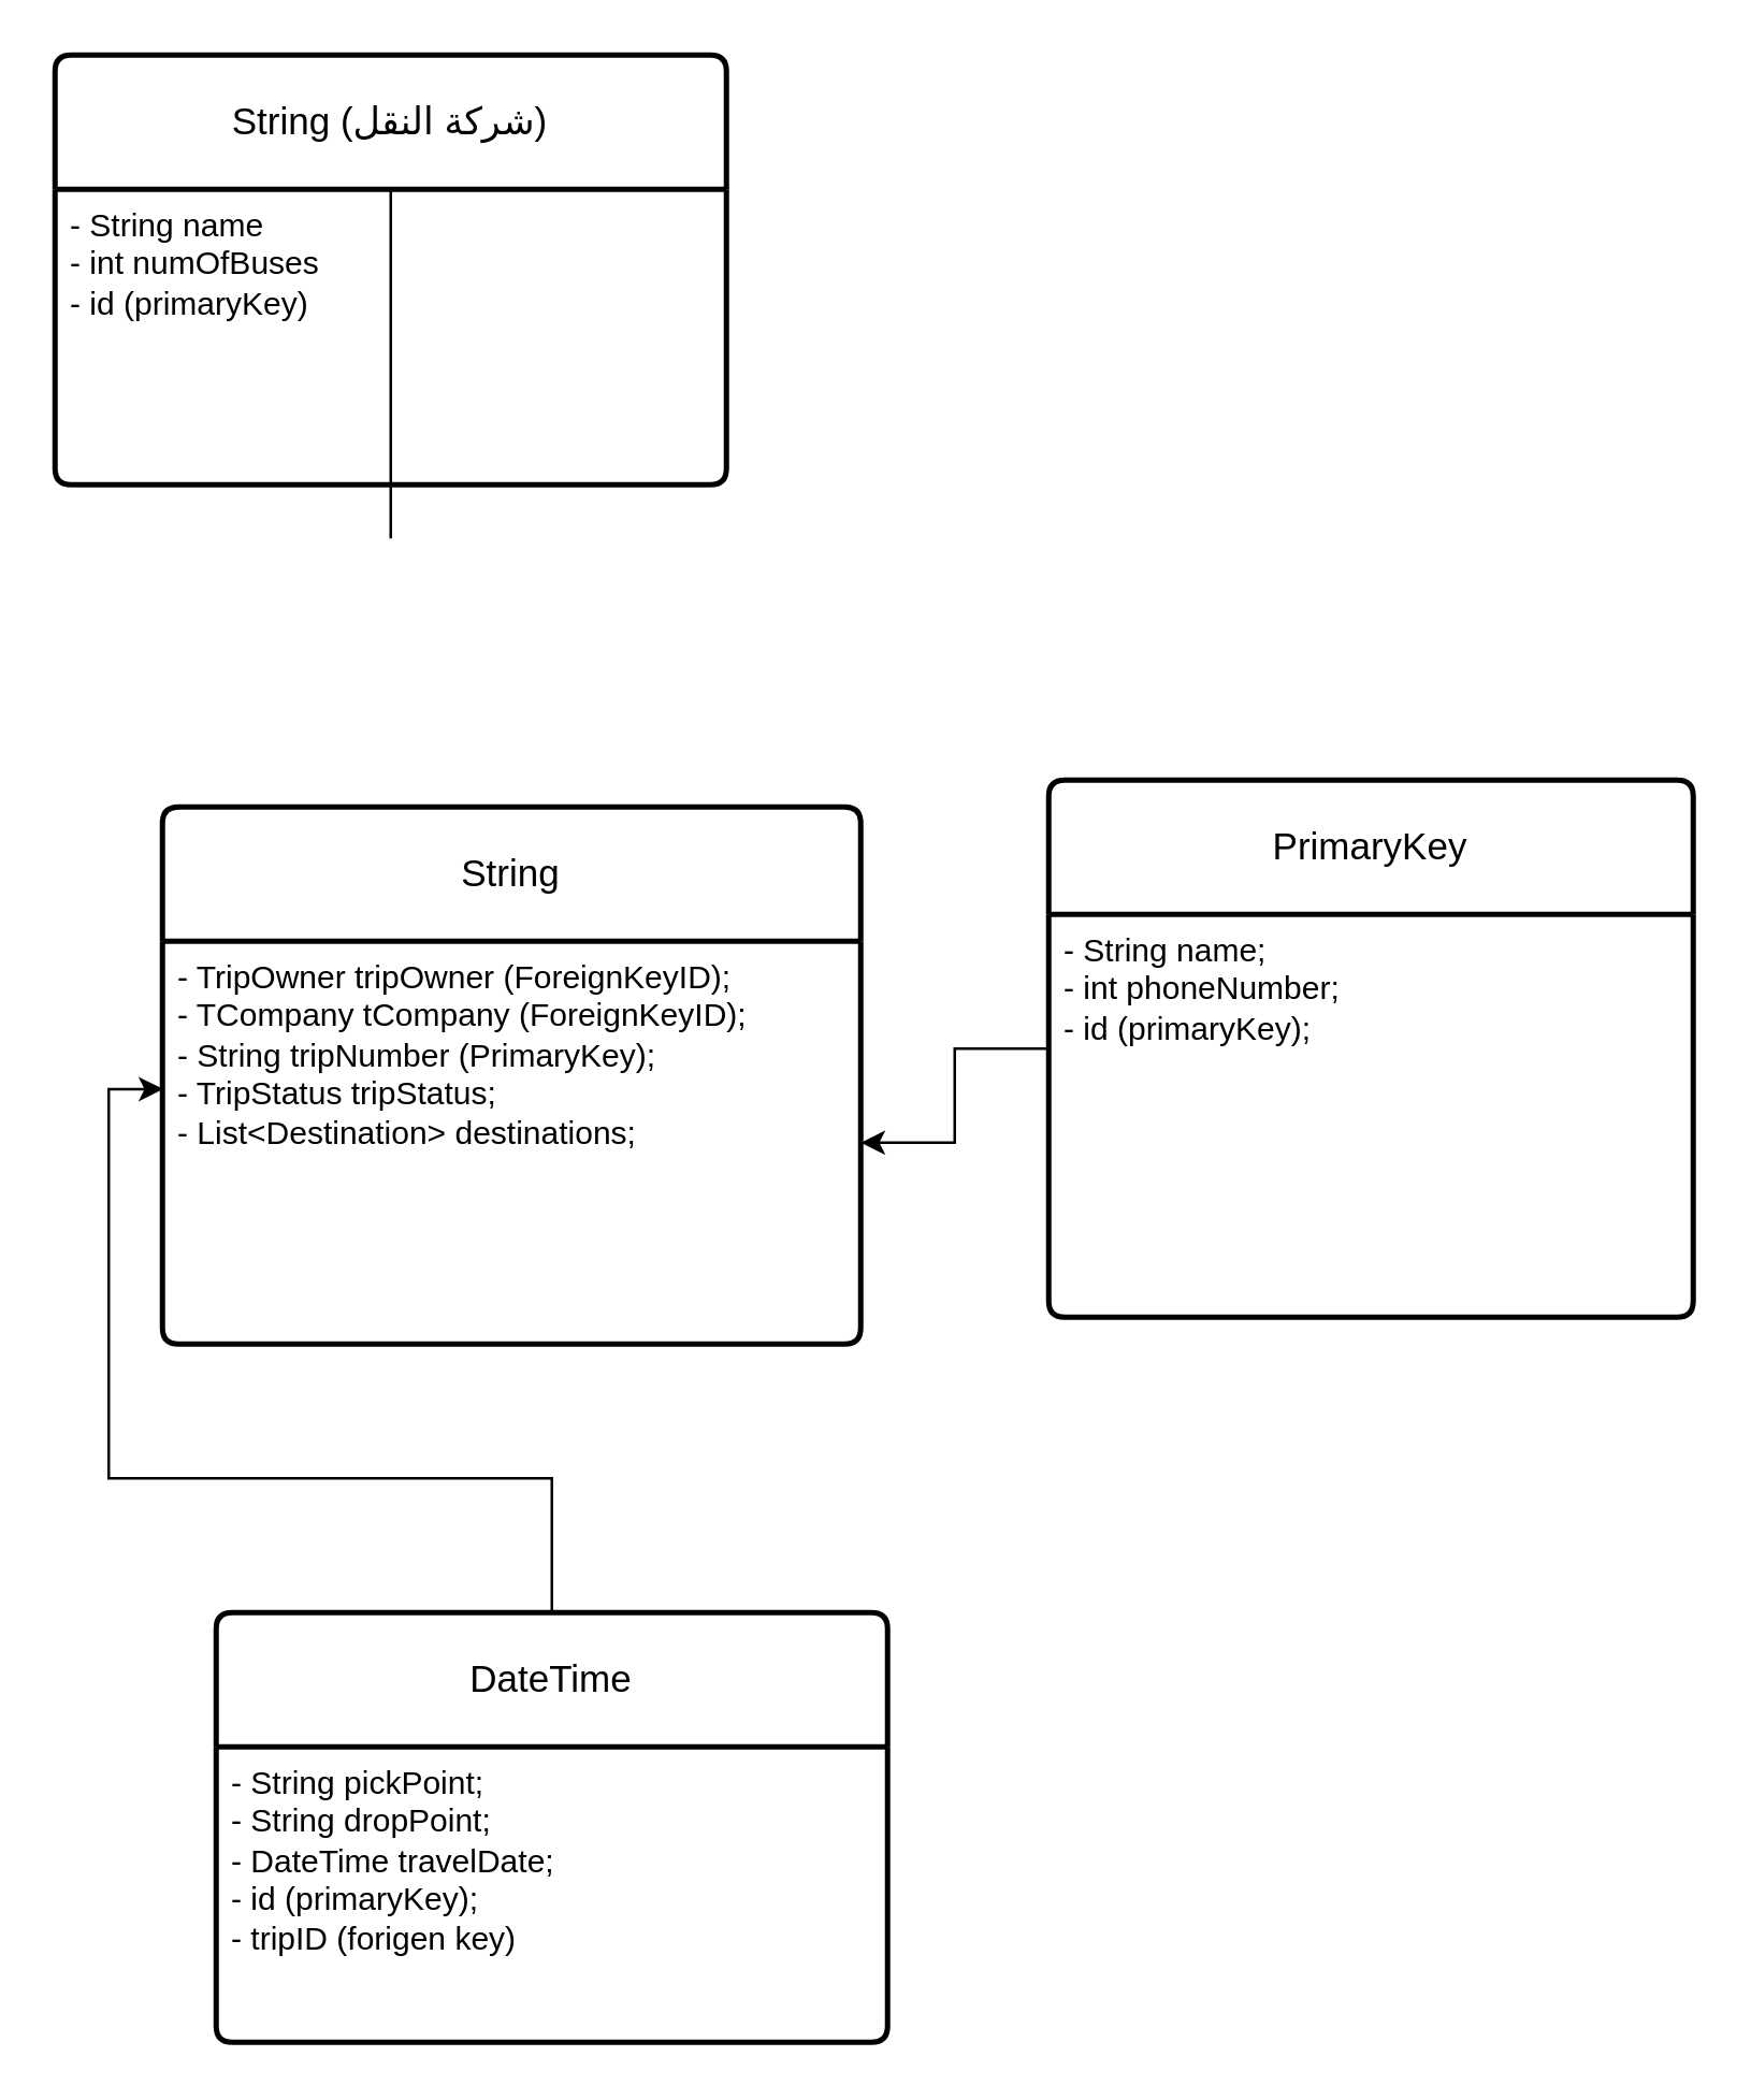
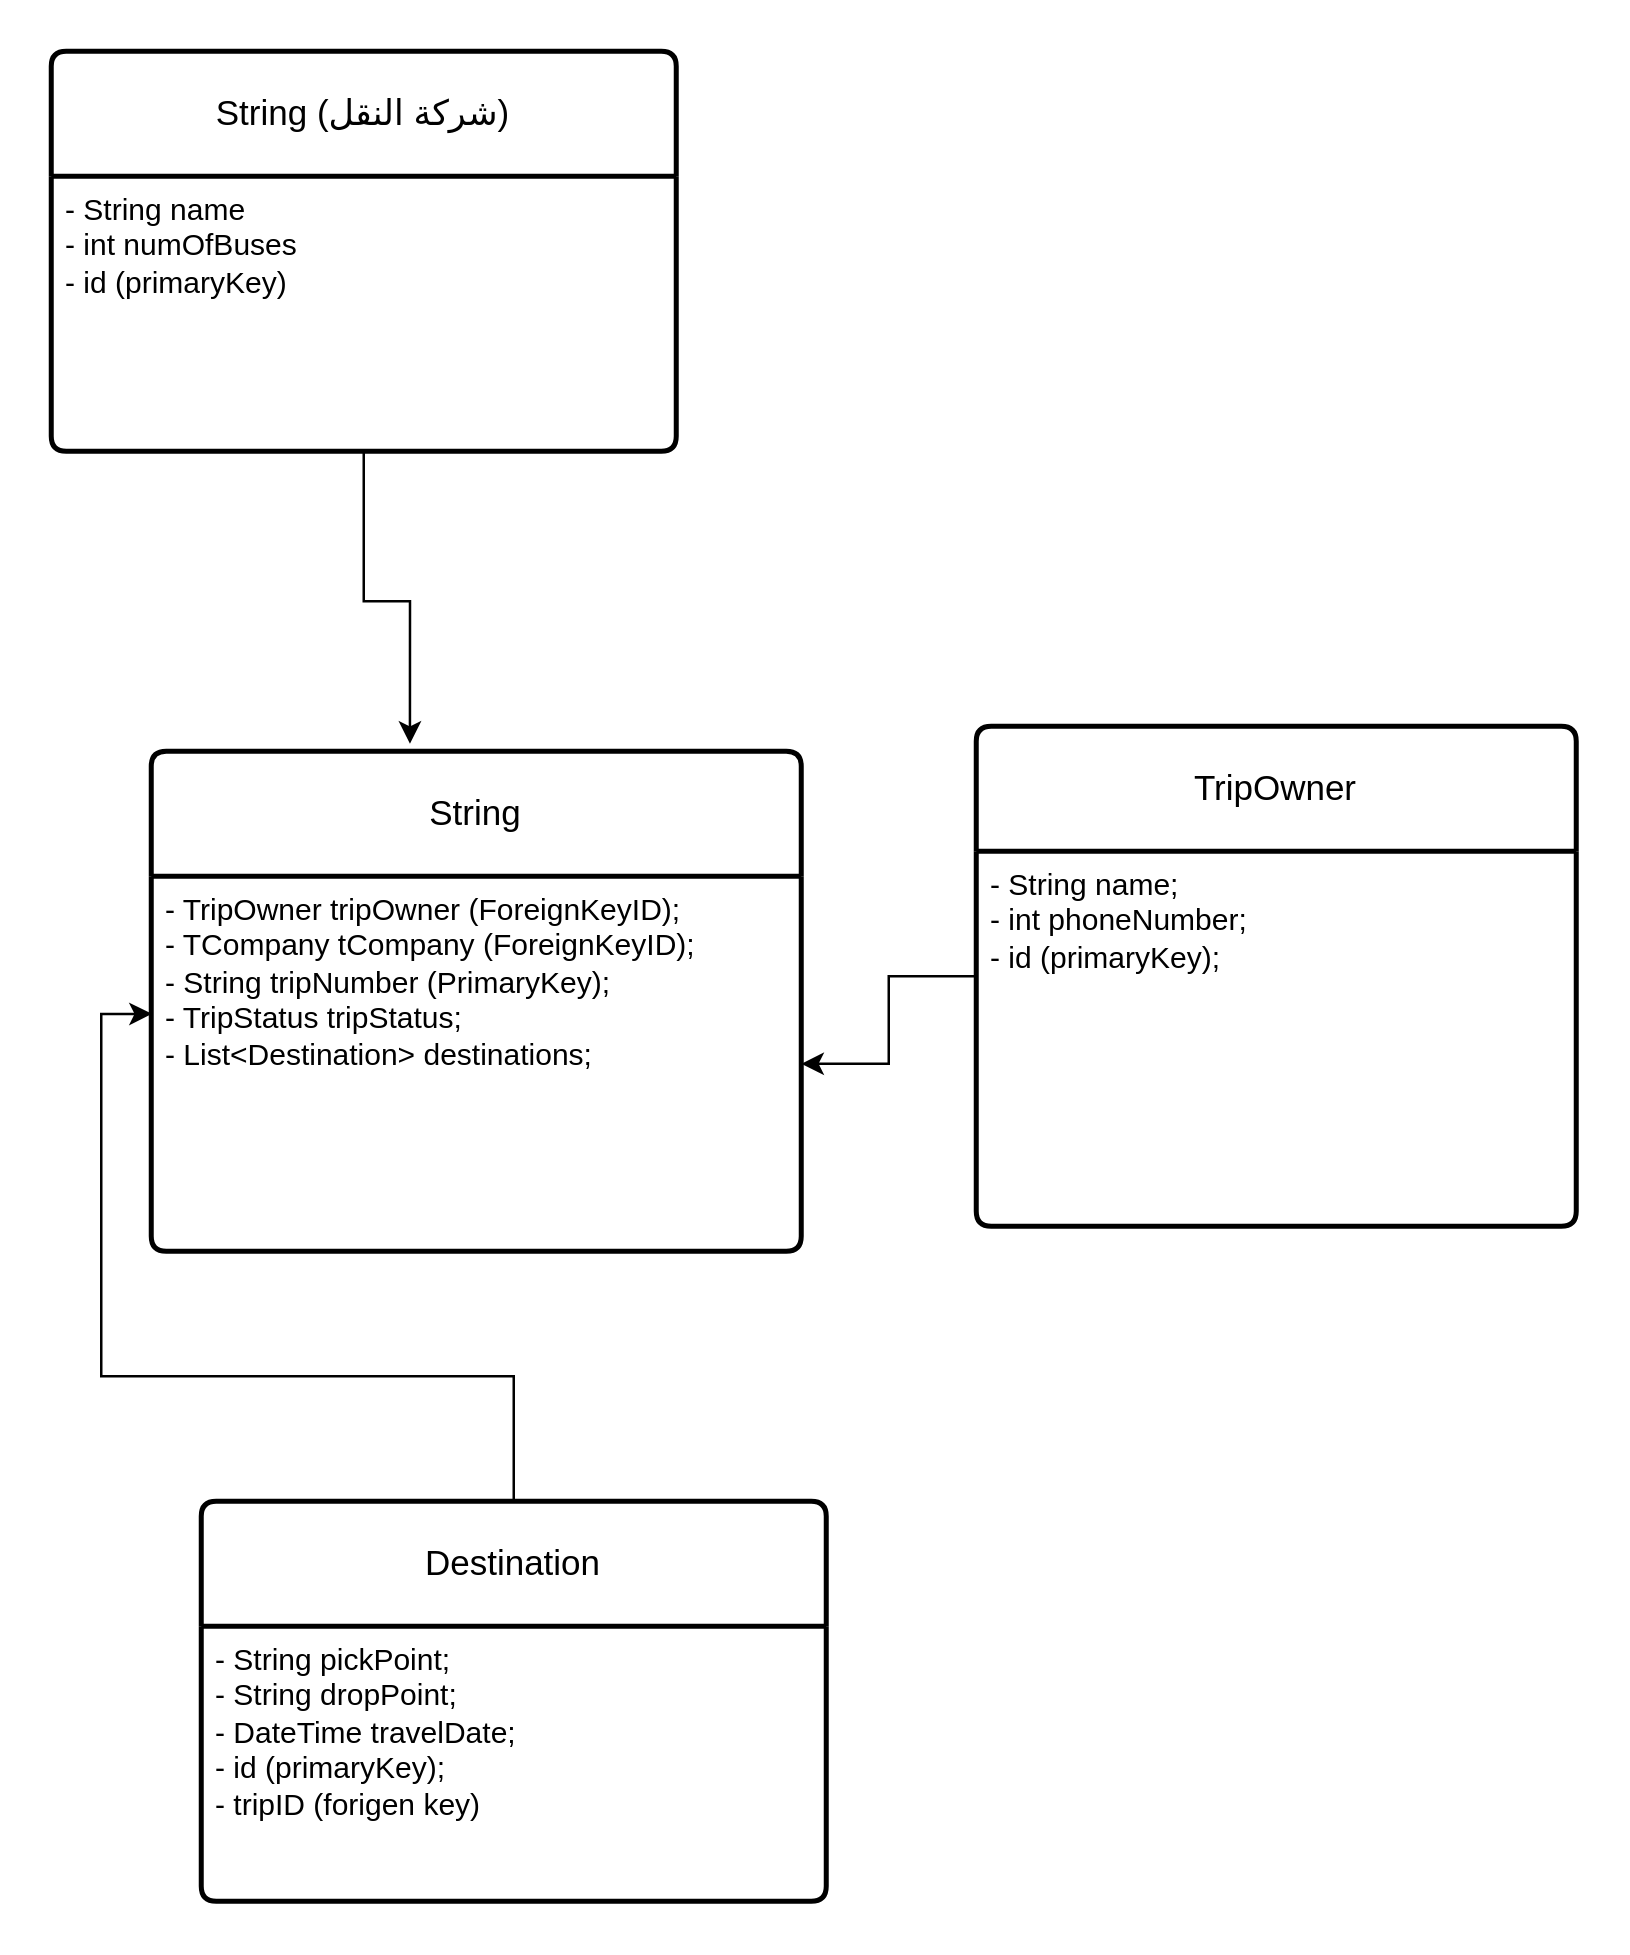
- <mxCell id="7" style="edgeStyle=orthogonalEdgeStyle;rounded=0;orthogonalLoop=1;jettySize=auto;html=1;" edge="1" parent="1" source="8" target="9"><mxGeometry relative="1" as="geometry" /></mxCell>
+ <mxCell id="7" style="edgeStyle=orthogonalEdgeStyle;rounded=0;orthogonalLoop=1;jettySize=auto;html=1;entryX=0.398;entryY=-0.015;entryDx=0;entryDy=0;entryPerimeter=0;" edge="1" parent="1" source="8" target="2"><mxGeometry relative="1" as="geometry" /></mxCell>
- <mxCell id="5" value="PrimaryKey" style="swimlane;childLayout=stackLayout;horizontal=1;startSize=50;horizontalStack=0;rounded=1;fontSize=14;fontStyle=0;strokeWidth=2;resizeParent=0;resizeLast=1;shadow=0;dashed=0;align=center;arcSize=4;whiteSpace=wrap;html=1;" vertex="1" parent="1"><mxGeometry x="390" y="290" width="240" height="200" as="geometry" /></mxCell>
+ <mxCell id="5" value="TripOwner" style="swimlane;childLayout=stackLayout;horizontal=1;startSize=50;horizontalStack=0;rounded=1;fontSize=14;fontStyle=0;strokeWidth=2;resizeParent=0;resizeLast=1;shadow=0;dashed=0;align=center;arcSize=4;whiteSpace=wrap;html=1;" vertex="1" parent="1"><mxGeometry x="390" y="290" width="240" height="200" as="geometry" /></mxCell>
- <mxCell id="11" value="DateTime" style="swimlane;childLayout=stackLayout;horizontal=1;startSize=50;horizontalStack=0;rounded=1;fontSize=14;fontStyle=0;strokeWidth=2;resizeParent=0;resizeLast=1;shadow=0;dashed=0;align=center;arcSize=4;whiteSpace=wrap;html=1;" vertex="1" parent="1"><mxGeometry x="80" y="600" width="250" height="160" as="geometry" /></mxCell>
+ <mxCell id="11" value="Destination" style="swimlane;childLayout=stackLayout;horizontal=1;startSize=50;horizontalStack=0;rounded=1;fontSize=14;fontStyle=0;strokeWidth=2;resizeParent=0;resizeLast=1;shadow=0;dashed=0;align=center;arcSize=4;whiteSpace=wrap;html=1;" vertex="1" parent="1"><mxGeometry x="80" y="600" width="250" height="160" as="geometry" /></mxCell>
